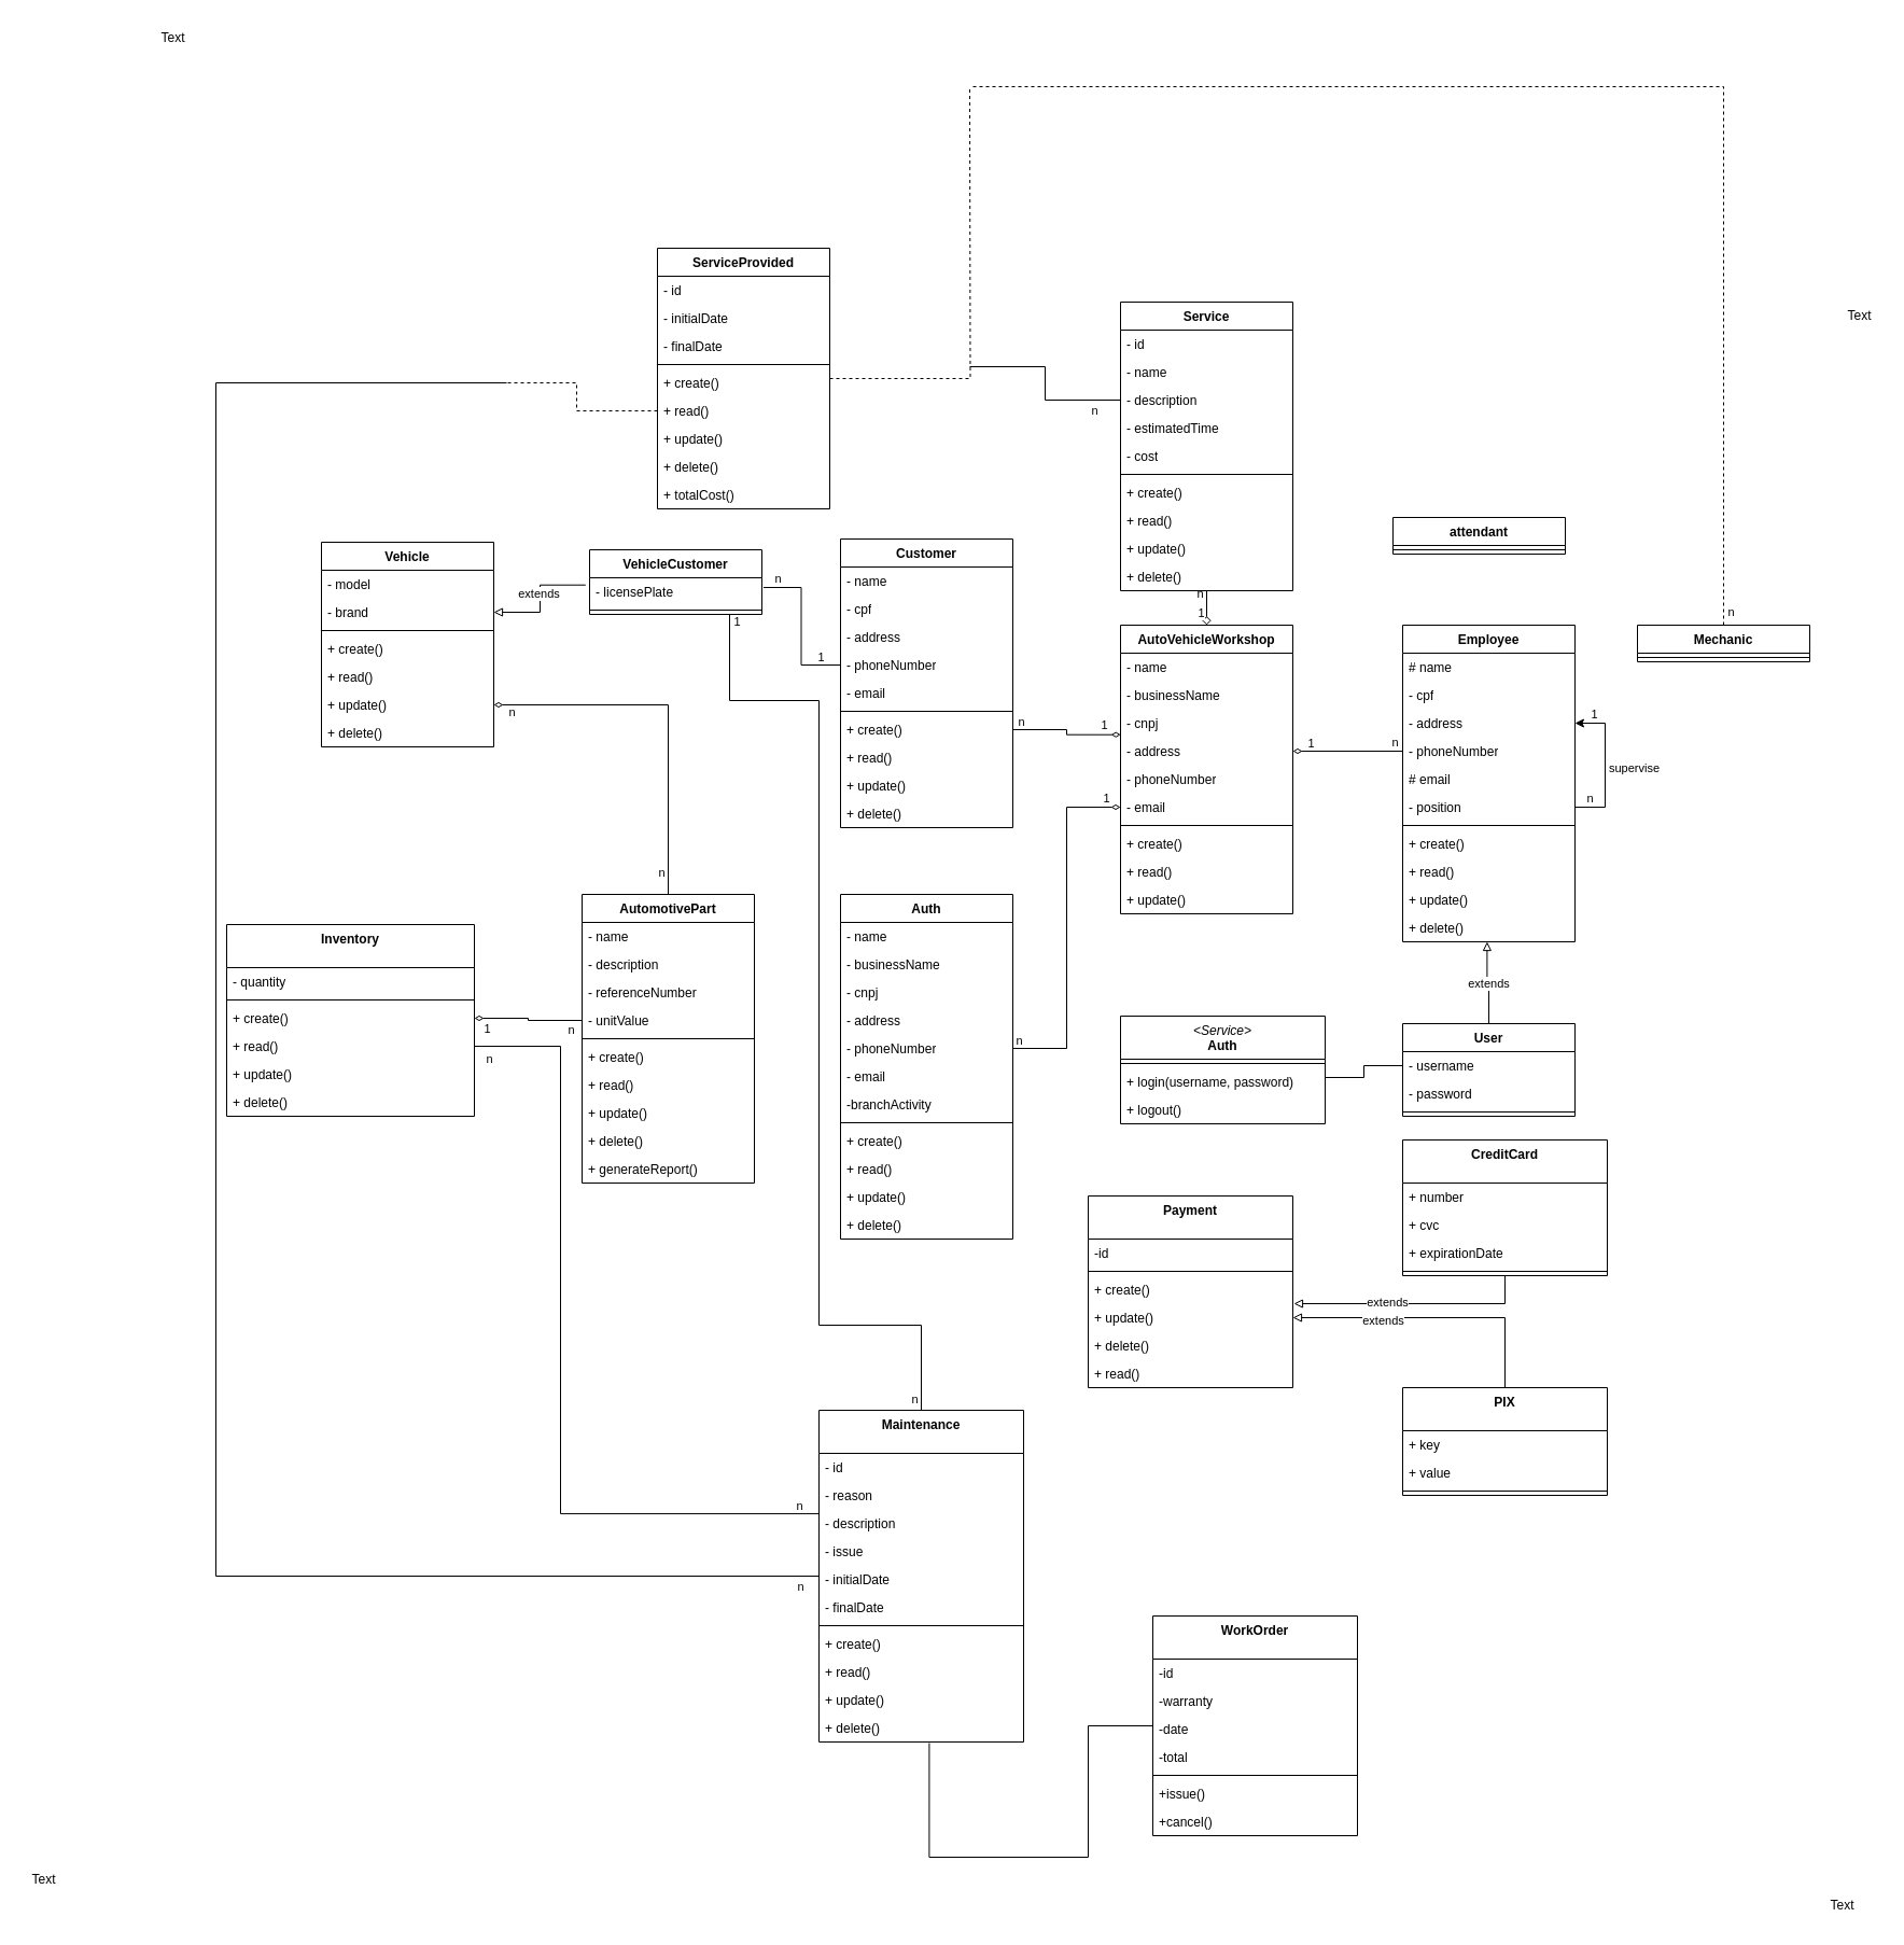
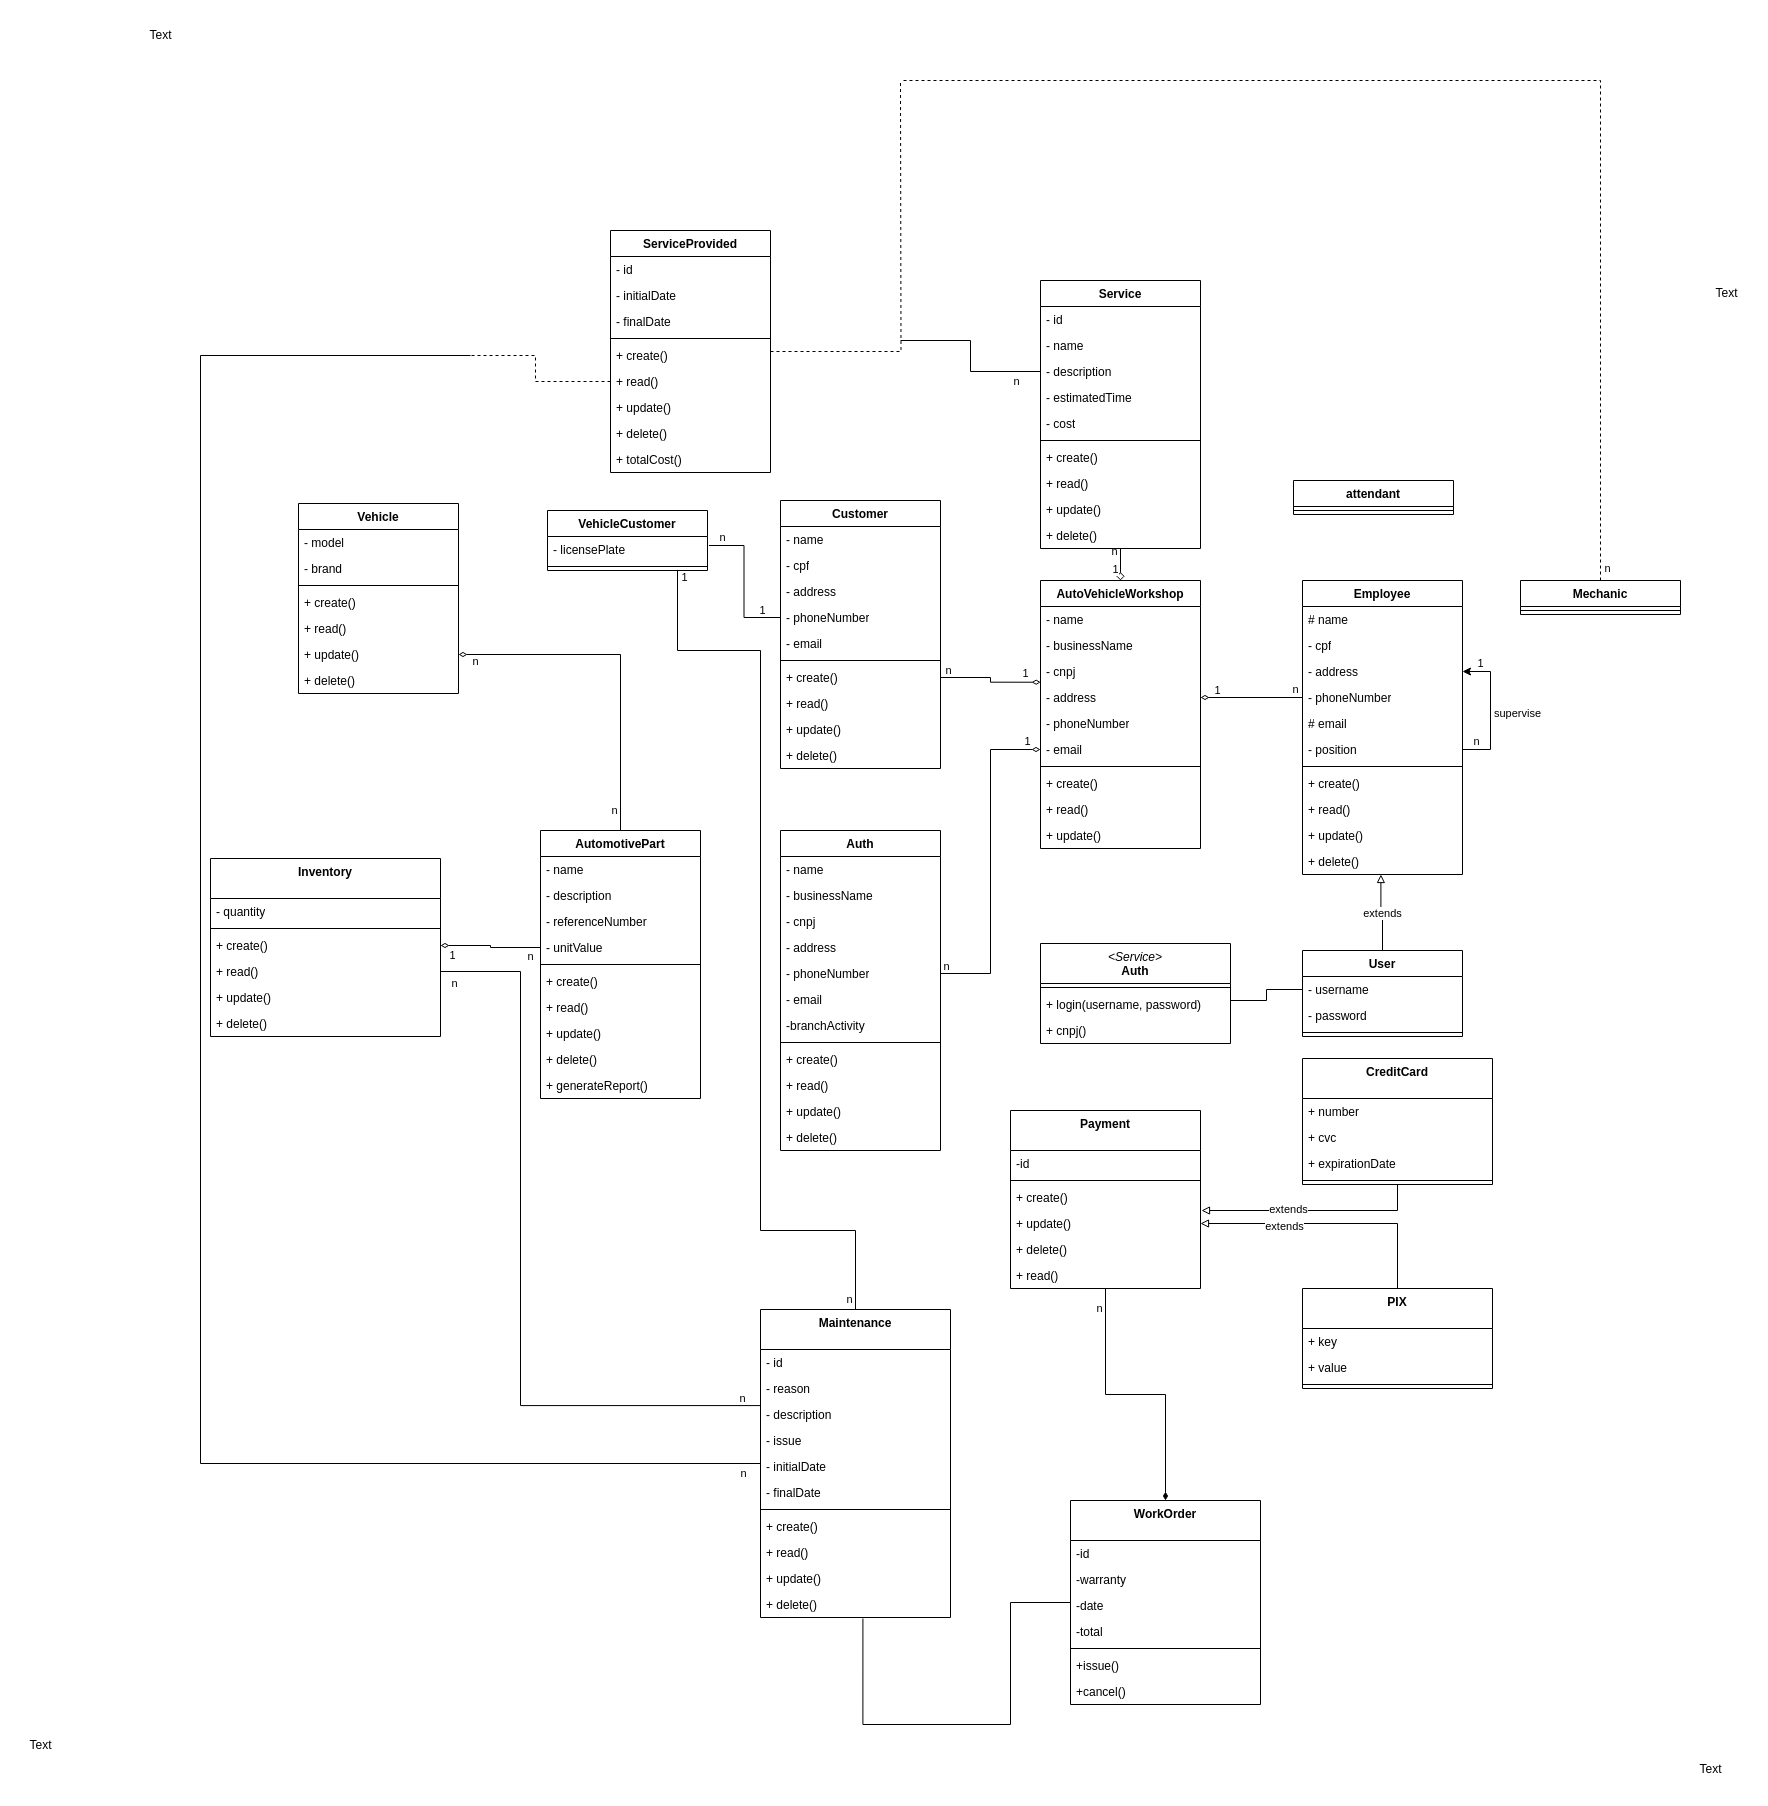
- <mxCell id="187" style="edgeStyle=elbowEdgeStyle;rounded=0;orthogonalLoop=1;jettySize=auto;html=1;entryX=1;entryY=0.5;entryDx=0;entryDy=0;endArrow=block;endFill=0;exitX=-0.023;exitY=0.258;exitDx=0;exitDy=0;exitPerimeter=0;" edge="1" parent="1" source="77" target="181"><mxGeometry relative="1" as="geometry"><mxPoint x="553" y="576" as="sourcePoint" /></mxGeometry></mxCell>
- <mxCell id="188" value="extends" style="edgeLabel;html=1;align=center;verticalAlign=middle;resizable=0;points=[];" connectable="0" vertex="1" parent="187"><mxGeometry x="0.253" relative="1" as="geometry"><mxPoint y="-18" as="offset" /></mxGeometry></mxCell>
- <mxCell id="36" value="+ logout()" style="text;strokeColor=none;fillColor=none;align=left;verticalAlign=top;spacingLeft=4;spacingRight=4;overflow=hidden;rotatable=0;points=[[0,0.5],[1,0.5]];portConstraint=eastwest;whiteSpace=wrap;html=1;" vertex="1" parent="33"><mxGeometry y="74" width="190" height="26" as="geometry" /></mxCell>
+ <mxCell id="36" value="+ cnpj()" style="text;strokeColor=none;fillColor=none;align=left;verticalAlign=top;spacingLeft=4;spacingRight=4;overflow=hidden;rotatable=0;points=[[0,0.5],[1,0.5]];portConstraint=eastwest;whiteSpace=wrap;html=1;" vertex="1" parent="33"><mxGeometry y="74" width="190" height="26" as="geometry" /></mxCell>
+ <mxCell id="148" style="edgeStyle=orthogonalEdgeStyle;rounded=0;orthogonalLoop=1;jettySize=auto;html=1;entryX=0.5;entryY=0;entryDx=0;entryDy=0;endArrow=diamondThin;endFill=1;" edge="1" parent="1" source="150" target="170"><mxGeometry relative="1" as="geometry" /></mxCell>
+ <mxCell id="149" value="n" style="edgeLabel;html=1;align=center;verticalAlign=middle;resizable=0;points=[];" connectable="0" vertex="1" parent="148"><mxGeometry x="-0.805" y="-1" relative="1" as="geometry"><mxPoint x="-6" y="-8" as="offset" /></mxGeometry></mxCell>
